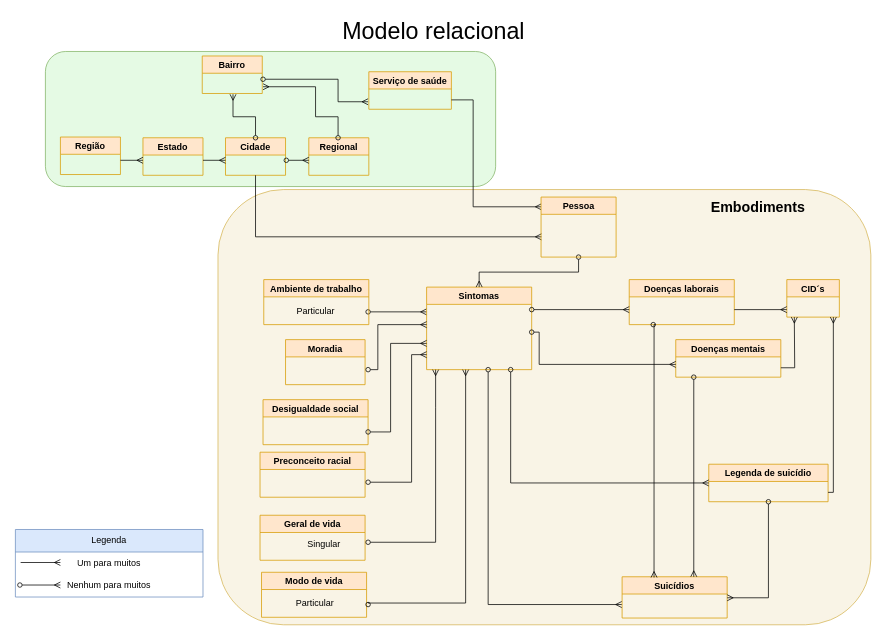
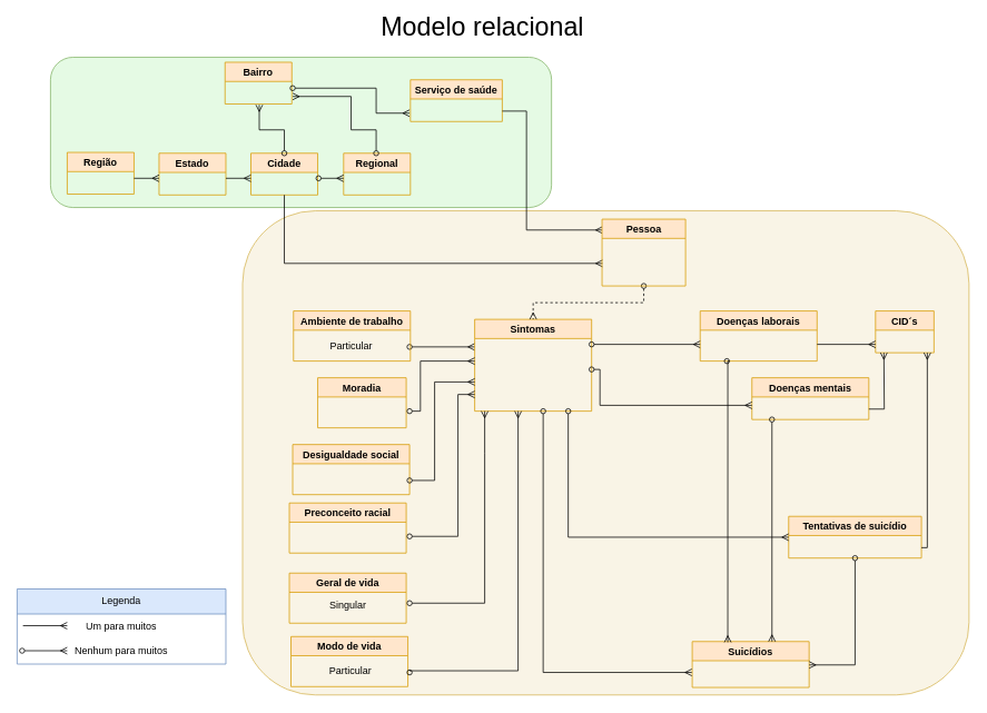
- <mxCell id="44" value="Modelo relacional" style="text;strokeColor=none;fillColor=none;align=left;verticalAlign=middle;spacingLeft=4;spacingRight=4;overflow=hidden;points=[[0,0.5],[1,0.5]];portConstraint=eastwest;rotatable=0;whiteSpace=wrap;html=1;fontSize=31;fontStyle=0;labelBorderColor=none;labelBackgroundColor=none;" parent="1" vertex="1"><mxGeometry x="450" y="20" width="260" height="40" as="geometry" /></mxCell>
+ <mxCell id="44" value="Modelo relacional" style="text;strokeColor=none;fillColor=none;align=left;verticalAlign=middle;spacingLeft=4;spacingRight=4;overflow=hidden;points=[[0,0.5],[1,0.5]];portConstraint=eastwest;rotatable=0;whiteSpace=wrap;html=1;fontSize=31;fontStyle=0;labelBorderColor=none;labelBackgroundColor=none;" parent="1" vertex="1"><mxGeometry x="450" y="10" width="260" height="40" as="geometry" /></mxCell>
- <mxCell id="51" value="&lt;b&gt;&lt;font style=&quot;font-size: 19px;&quot;&gt;Embodiments&lt;/font&gt;&lt;/b&gt;" style="text;strokeColor=none;fillColor=none;align=left;verticalAlign=middle;spacingLeft=4;spacingRight=4;overflow=hidden;points=[[0,0.5],[1,0.5]];portConstraint=eastwest;rotatable=0;whiteSpace=wrap;html=1;" parent="1" vertex="1"><mxGeometry x="941" y="262" width="142" height="30" as="geometry" /></mxCell>
- <mxCell id="38" value="" style="endArrow=ERmany;html=1;rounded=0;edgeStyle=orthogonalEdgeStyle;endFill=0;entryX=0.5;entryY=0;entryDx=0;entryDy=0;startArrow=oval;startFill=0;exitX=0.5;exitY=1;exitDx=0;exitDy=0;" parent="1" source="50" target="5" edge="1"><mxGeometry relative="1" as="geometry"><mxPoint x="790" y="312" as="sourcePoint" /><mxPoint x="907" y="338" as="targetPoint" /><Array as="points"><mxPoint x="771" y="362" /><mxPoint x="638" y="362" /></Array></mxGeometry></mxCell>
+ <mxCell id="38" value="" style="endArrow=ERmany;html=1;rounded=0;edgeStyle=orthogonalEdgeStyle;endFill=0;entryX=0.5;entryY=0;entryDx=0;entryDy=0;startArrow=oval;startFill=0;exitX=0.5;exitY=1;exitDx=0;exitDy=0;dashed=1;" parent="1" source="50" target="5" edge="1"><mxGeometry relative="1" as="geometry"><mxPoint x="790" y="312" as="sourcePoint" /><mxPoint x="907" y="338" as="targetPoint" /><Array as="points"><mxPoint x="771" y="362" /><mxPoint x="638" y="362" /></Array></mxGeometry></mxCell>
- <mxCell id="14" value="Legenda de suicídio" style="swimlane;rounded=0;shadow=0;sketch=0;fillColor=#ffe6cc;strokeColor=#d79b00;" parent="1" vertex="1"><mxGeometry x="944" y="618" width="159" height="50" as="geometry" /></mxCell>
+ <mxCell id="14" value="Tentativas de suicídio" style="swimlane;rounded=0;shadow=0;sketch=0;fillColor=#ffe6cc;strokeColor=#d79b00;" parent="1" vertex="1"><mxGeometry x="944" y="618" width="159" height="50" as="geometry" /></mxCell>
- <mxCell id="34" value="Singular" style="text;html=1;align=center;verticalAlign=middle;resizable=0;points=[];autosize=1;strokeColor=none;fillColor=none;" parent="33" vertex="1"><mxGeometry x="50" y="24" width="70" height="30" as="geometry" /></mxCell>
+ <mxCell id="34" value="Singular" style="text;html=1;align=center;verticalAlign=middle;resizable=0;points=[];autosize=1;strokeColor=none;fillColor=none;" parent="33" vertex="1"><mxGeometry x="35" y="24" width="70" height="30" as="geometry" /></mxCell>
